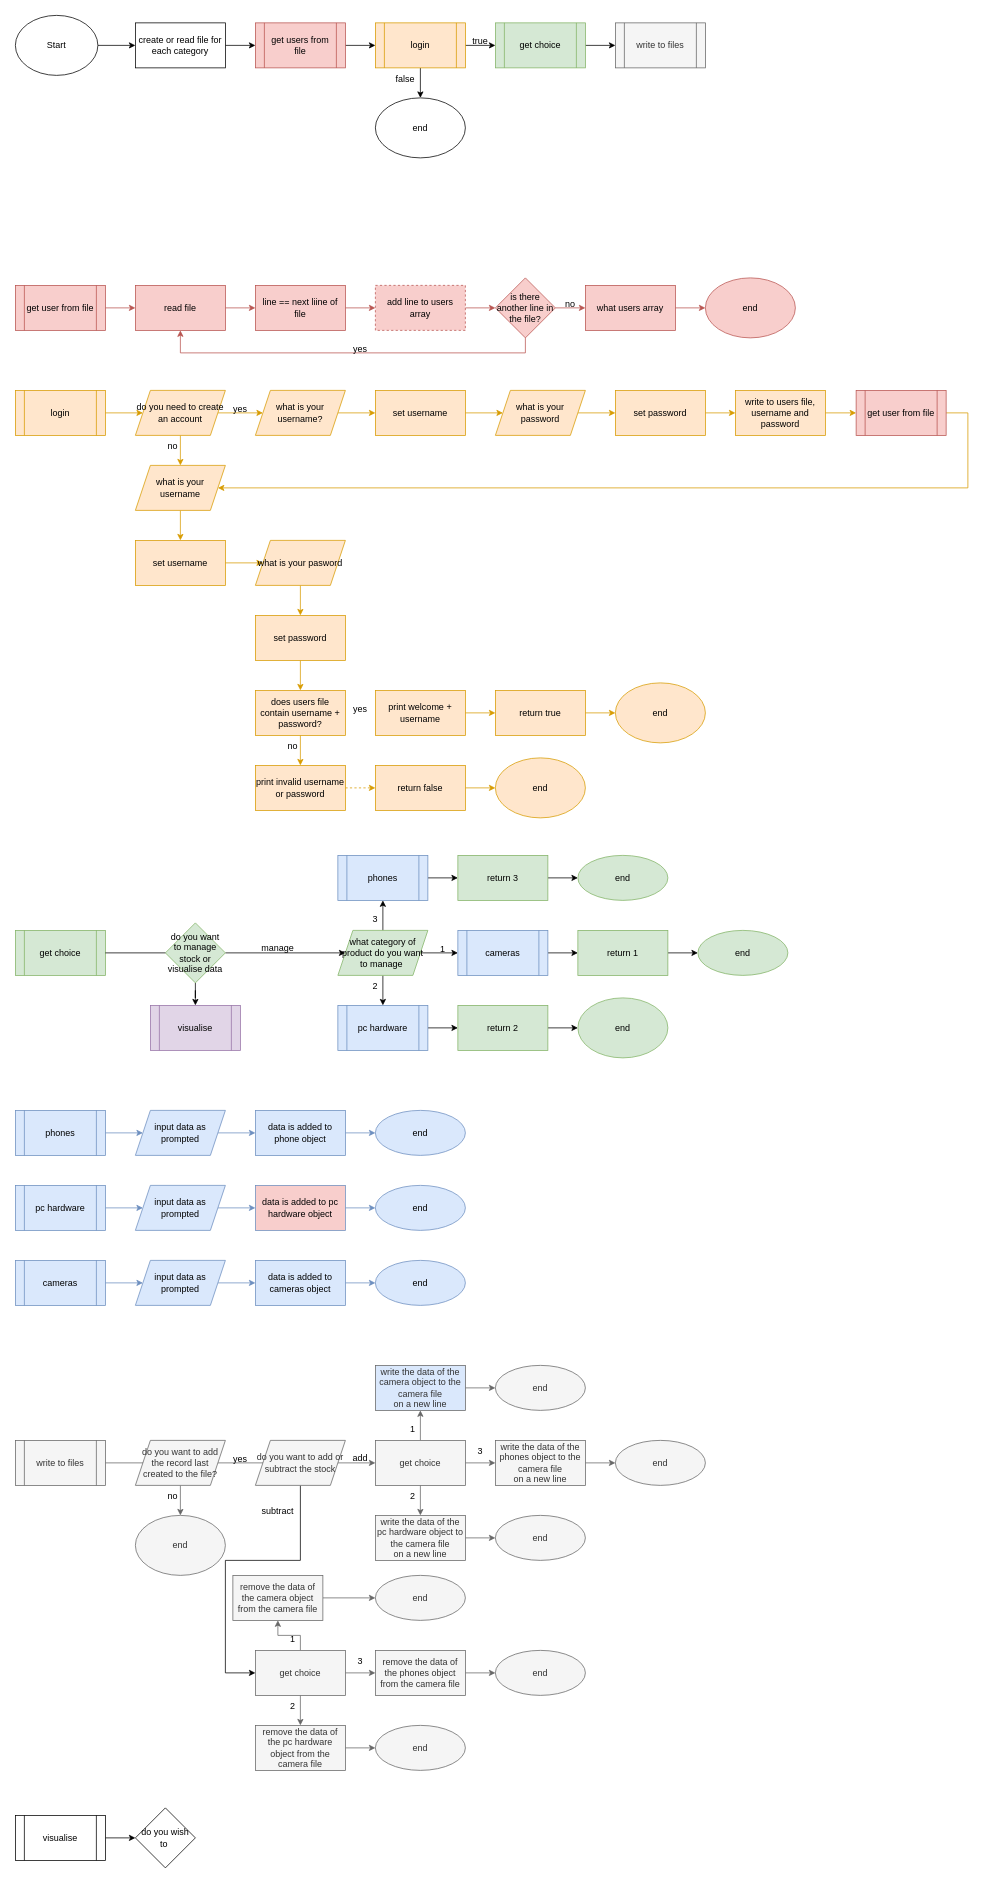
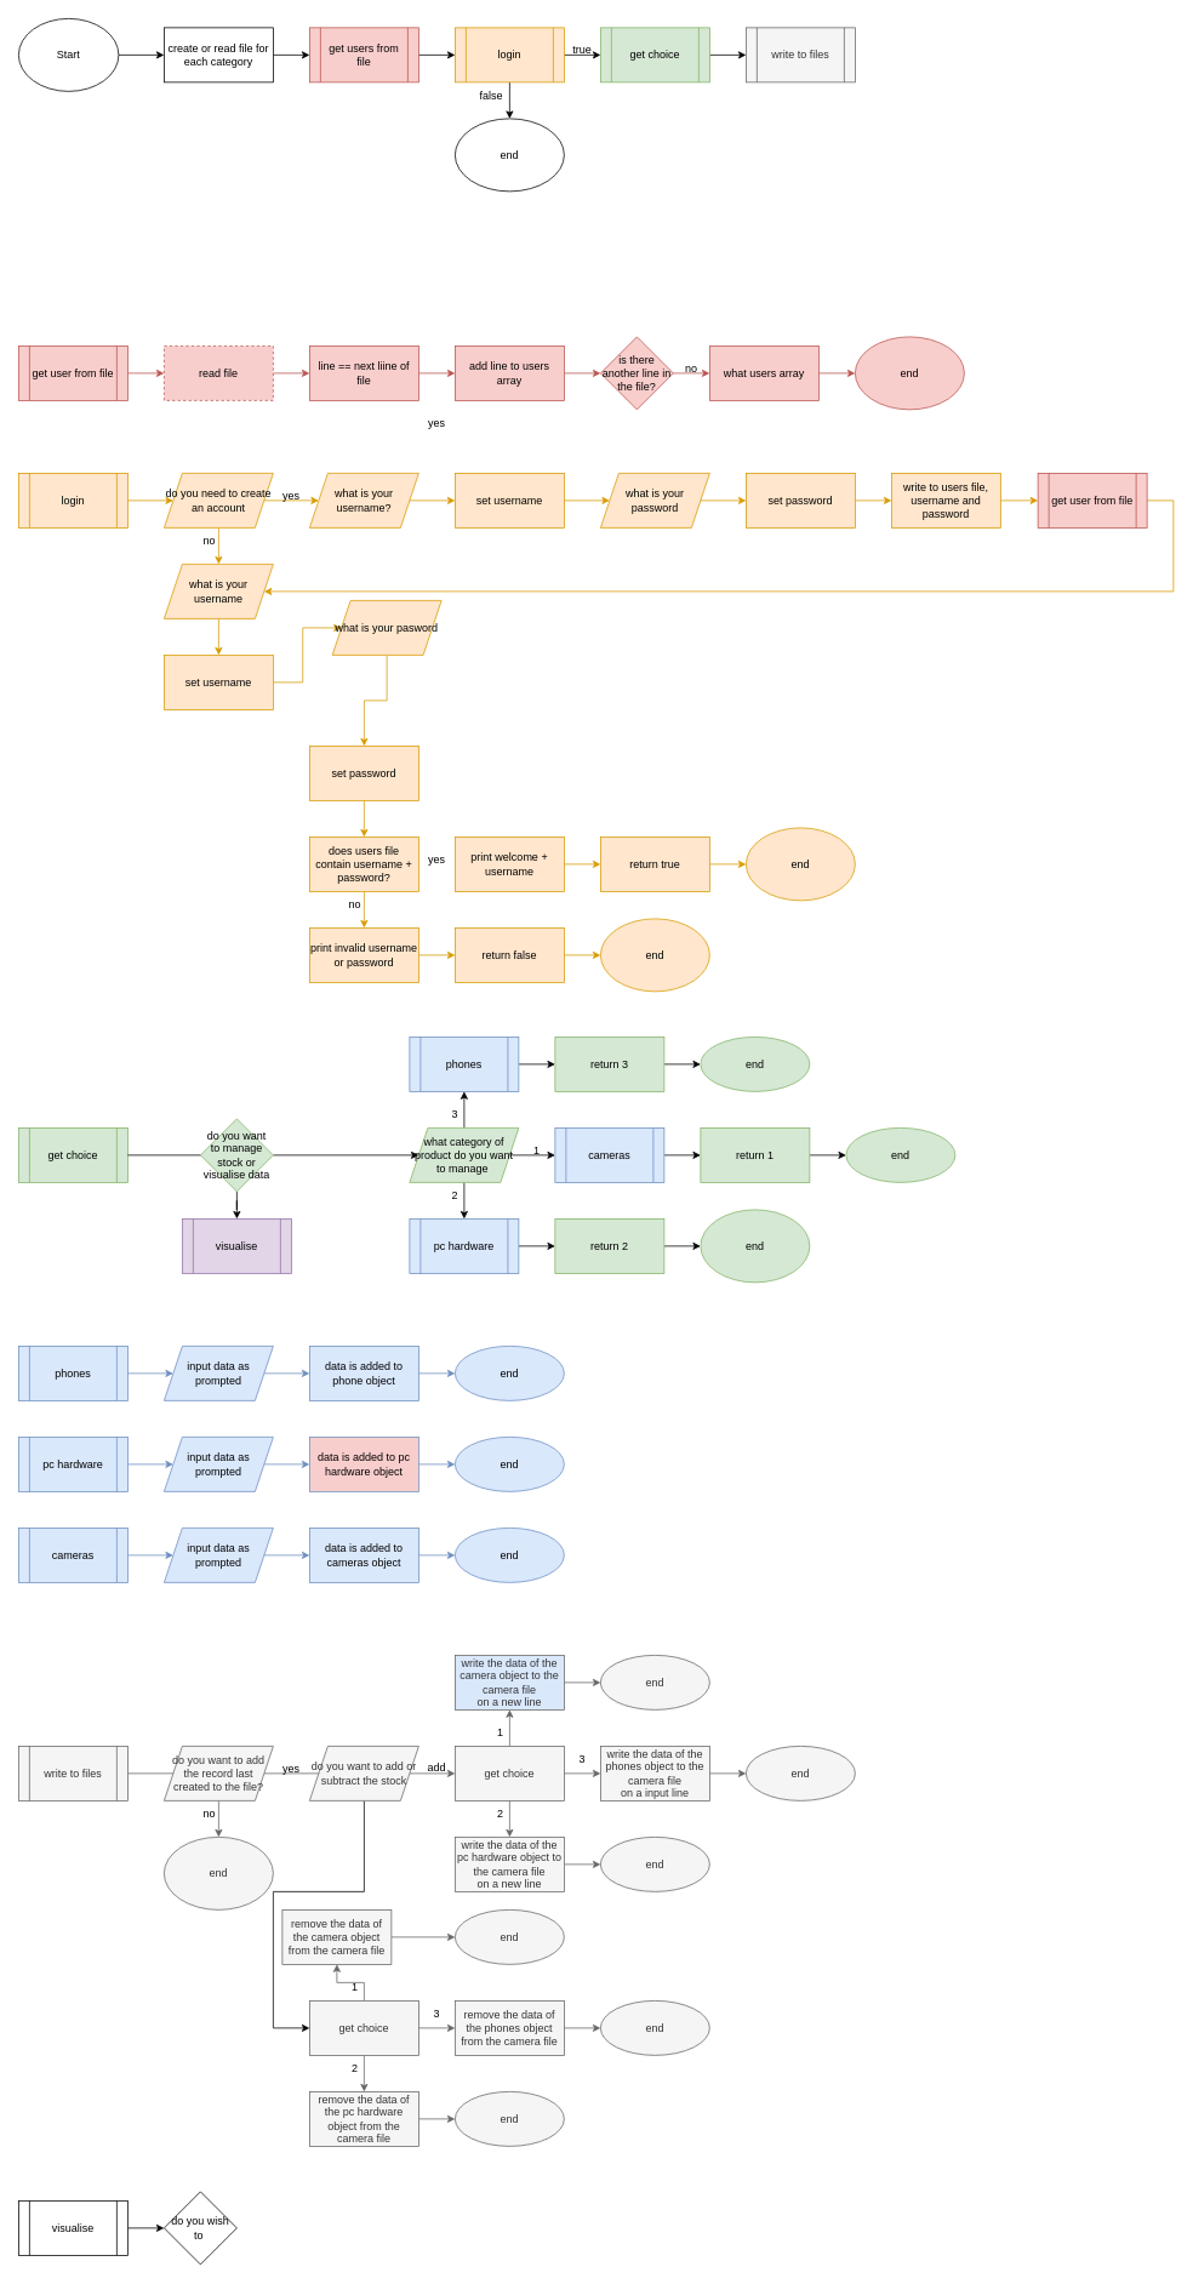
- <mxCell id="11" value="read file" style="rounded=0;whiteSpace=wrap;html=1;fillColor=#f8cecc;strokeColor=#b85450;" parent="1" vertex="1"><mxGeometry x="180" y="380" width="120" height="60" as="geometry" /></mxCell>
+ <mxCell id="11" value="read file" style="rounded=0;whiteSpace=wrap;html=1;fillColor=#f8cecc;strokeColor=#b85450;dashed=1;" parent="1" vertex="1"><mxGeometry x="180" y="380" width="120" height="60" as="geometry" /></mxCell>
- <mxCell id="15" value="add line to users array" style="rounded=0;whiteSpace=wrap;html=1;fillColor=#f8cecc;strokeColor=#b85450;dashed=1;" parent="1" vertex="1"><mxGeometry x="500" y="380" width="120" height="60" as="geometry" /></mxCell>
+ <mxCell id="15" value="add line to users array" style="rounded=0;whiteSpace=wrap;html=1;fillColor=#f8cecc;strokeColor=#b85450;" parent="1" vertex="1"><mxGeometry x="500" y="380" width="120" height="60" as="geometry" /></mxCell>
- <mxCell id="16" style="edgeStyle=orthogonalEdgeStyle;rounded=0;orthogonalLoop=1;jettySize=auto;html=1;exitX=0.5;exitY=1;exitDx=0;exitDy=0;entryX=0.5;entryY=1;entryDx=0;entryDy=0;fillColor=#f8cecc;strokeColor=#b85450;" parent="1" source="18" target="11" edge="1"><mxGeometry relative="1" as="geometry" /></mxCell>
- <mxCell id="50" value="what is your pasword" style="shape=parallelogram;perimeter=parallelogramPerimeter;whiteSpace=wrap;html=1;fixedSize=1;fillColor=#ffe6cc;strokeColor=#d79b00;" parent="1" vertex="1"><mxGeometry x="340" y="720" width="120" height="60" as="geometry" /></mxCell>
+ <mxCell id="50" value="what is your pasword" style="shape=parallelogram;perimeter=parallelogramPerimeter;whiteSpace=wrap;html=1;fixedSize=1;fillColor=#ffe6cc;strokeColor=#d79b00;" parent="1" vertex="1"><mxGeometry x="365" y="660" width="120" height="60" as="geometry" /></mxCell>
- <mxCell id="60" value="" style="edgeStyle=orthogonalEdgeStyle;rounded=0;orthogonalLoop=1;jettySize=auto;html=1;fillColor=#ffe6cc;strokeColor=#d79b00;dashed=1;" parent="1" source="61" target="63" edge="1"><mxGeometry relative="1" as="geometry" /></mxCell>
+ <mxCell id="60" value="" style="edgeStyle=orthogonalEdgeStyle;rounded=0;orthogonalLoop=1;jettySize=auto;html=1;fillColor=#ffe6cc;strokeColor=#d79b00;" parent="1" source="61" target="63" edge="1"><mxGeometry relative="1" as="geometry" /></mxCell>
- <mxCell id="165" value="manage" style="text;html=1;strokeColor=none;fillColor=none;align=center;verticalAlign=middle;whiteSpace=wrap;rounded=0;" vertex="1" parent="1"><mxGeometry x="340" y="1249" width="60" height="30" as="geometry" /></mxCell>
- <mxCell id="131" value="write the data of the phones object to the camera file&lt;br&gt;on a new line" style="rounded=0;whiteSpace=wrap;html=1;fillColor=#f5f5f5;fontColor=#333333;strokeColor=#666666;" vertex="1" parent="1"><mxGeometry x="660" y="1920" width="120" height="60" as="geometry" /></mxCell>
+ <mxCell id="131" value="write the data of the phones object to the camera file&lt;br&gt;on a input line" style="rounded=0;whiteSpace=wrap;html=1;fillColor=#f5f5f5;fontColor=#333333;strokeColor=#666666;" vertex="1" parent="1"><mxGeometry x="660" y="1920" width="120" height="60" as="geometry" /></mxCell>
- <mxCell id="161" value="subtract" style="text;html=1;strokeColor=none;fillColor=none;align=center;verticalAlign=middle;whiteSpace=wrap;rounded=0;" vertex="1" parent="1"><mxGeometry x="340" y="2000" width="60" height="30" as="geometry" /></mxCell>
